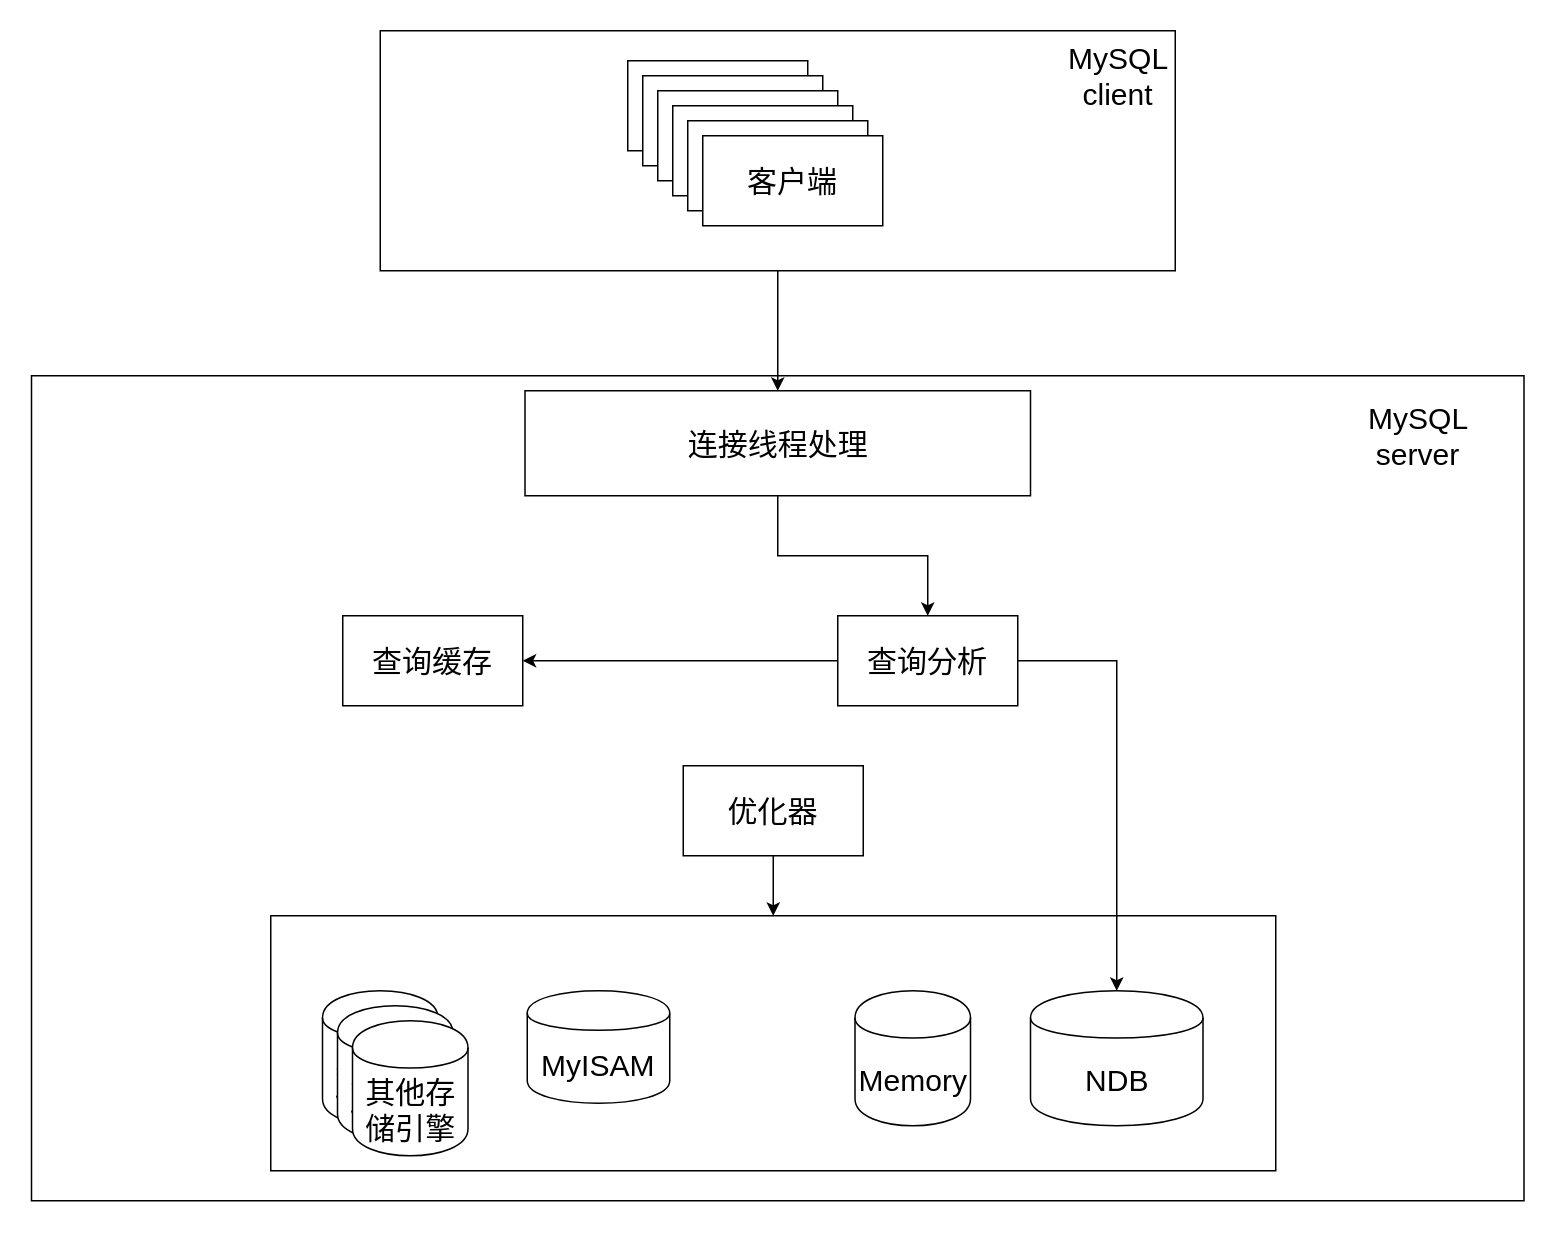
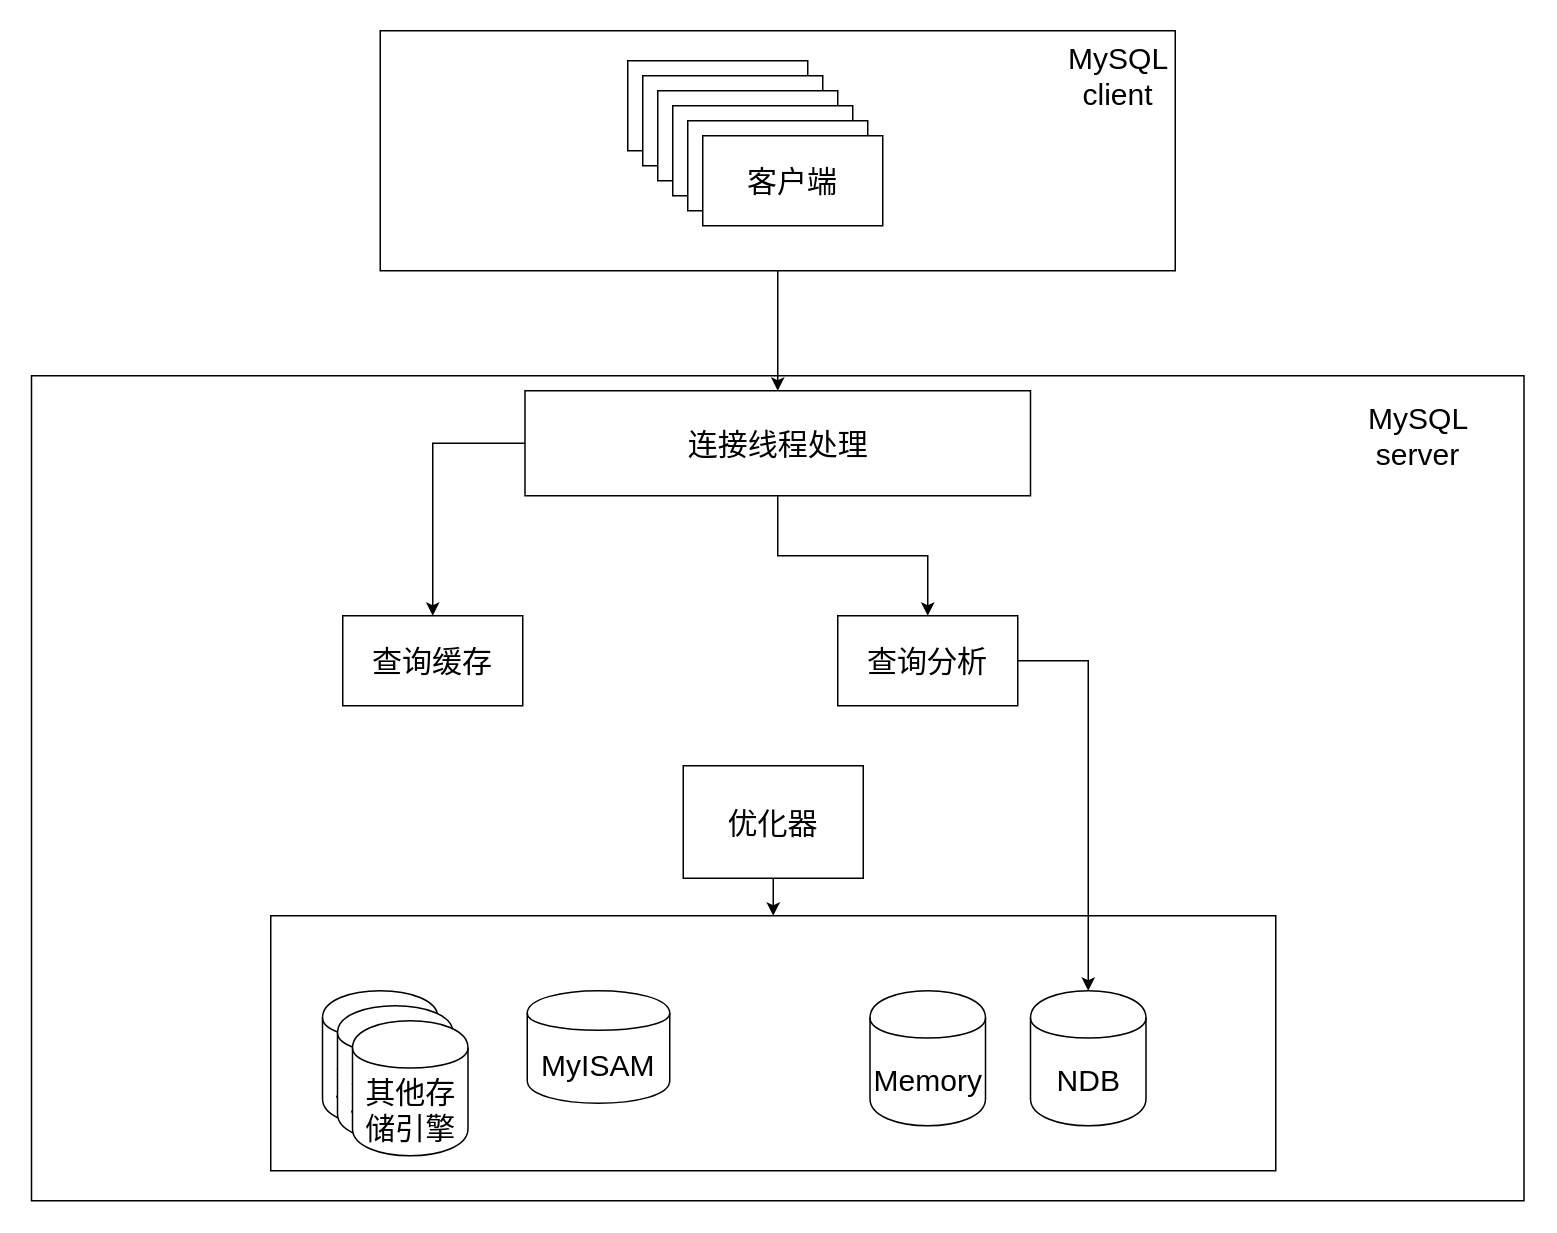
+ <mxCell id="7" style="edgeStyle=orthogonalEdgeStyle;rounded=0;orthogonalLoop=1;jettySize=auto;html=1;fontSize=20;" edge="1" parent="1" source="9" target="15"><mxGeometry relative="1" as="geometry" /></mxCell>
- <mxCell id="16" style="edgeStyle=orthogonalEdgeStyle;rounded=0;orthogonalLoop=1;jettySize=auto;html=1;fontSize=20;" edge="1" parent="1" source="18" target="15"><mxGeometry relative="1" as="geometry" /></mxCell>
- <mxCell id="20" value="优化器" style="rounded=0;whiteSpace=wrap;html=1;fontSize=20;" vertex="1" parent="1"><mxGeometry x="455" y="510" width="120" height="60" as="geometry" /></mxCell>
+ <mxCell id="20" value="优化器" style="rounded=0;whiteSpace=wrap;html=1;fontSize=20;" vertex="1" parent="1"><mxGeometry x="455" y="510" width="120" height="75" as="geometry" /></mxCell>
- <mxCell id="23" value="Memory" style="shape=cylinder;whiteSpace=wrap;html=1;boundedLbl=1;backgroundOutline=1;fontSize=20;" vertex="1" parent="1"><mxGeometry x="569.5" y="660" width="77" height="90" as="geometry" /></mxCell>
+ <mxCell id="23" value="Memory" style="shape=cylinder;whiteSpace=wrap;html=1;boundedLbl=1;backgroundOutline=1;fontSize=20;" vertex="1" parent="1"><mxGeometry x="579.5" y="660" width="77" height="90" as="geometry" /></mxCell>
- <mxCell id="22" value="NDB" style="shape=cylinder;whiteSpace=wrap;html=1;boundedLbl=1;backgroundOutline=1;fontSize=20;" vertex="1" parent="1"><mxGeometry x="686.5" y="660" width="115" height="90" as="geometry" /></mxCell>
+ <mxCell id="22" value="NDB" style="shape=cylinder;whiteSpace=wrap;html=1;boundedLbl=1;backgroundOutline=1;fontSize=20;" vertex="1" parent="1"><mxGeometry x="686.5" y="660" width="77" height="90" as="geometry" /></mxCell>
